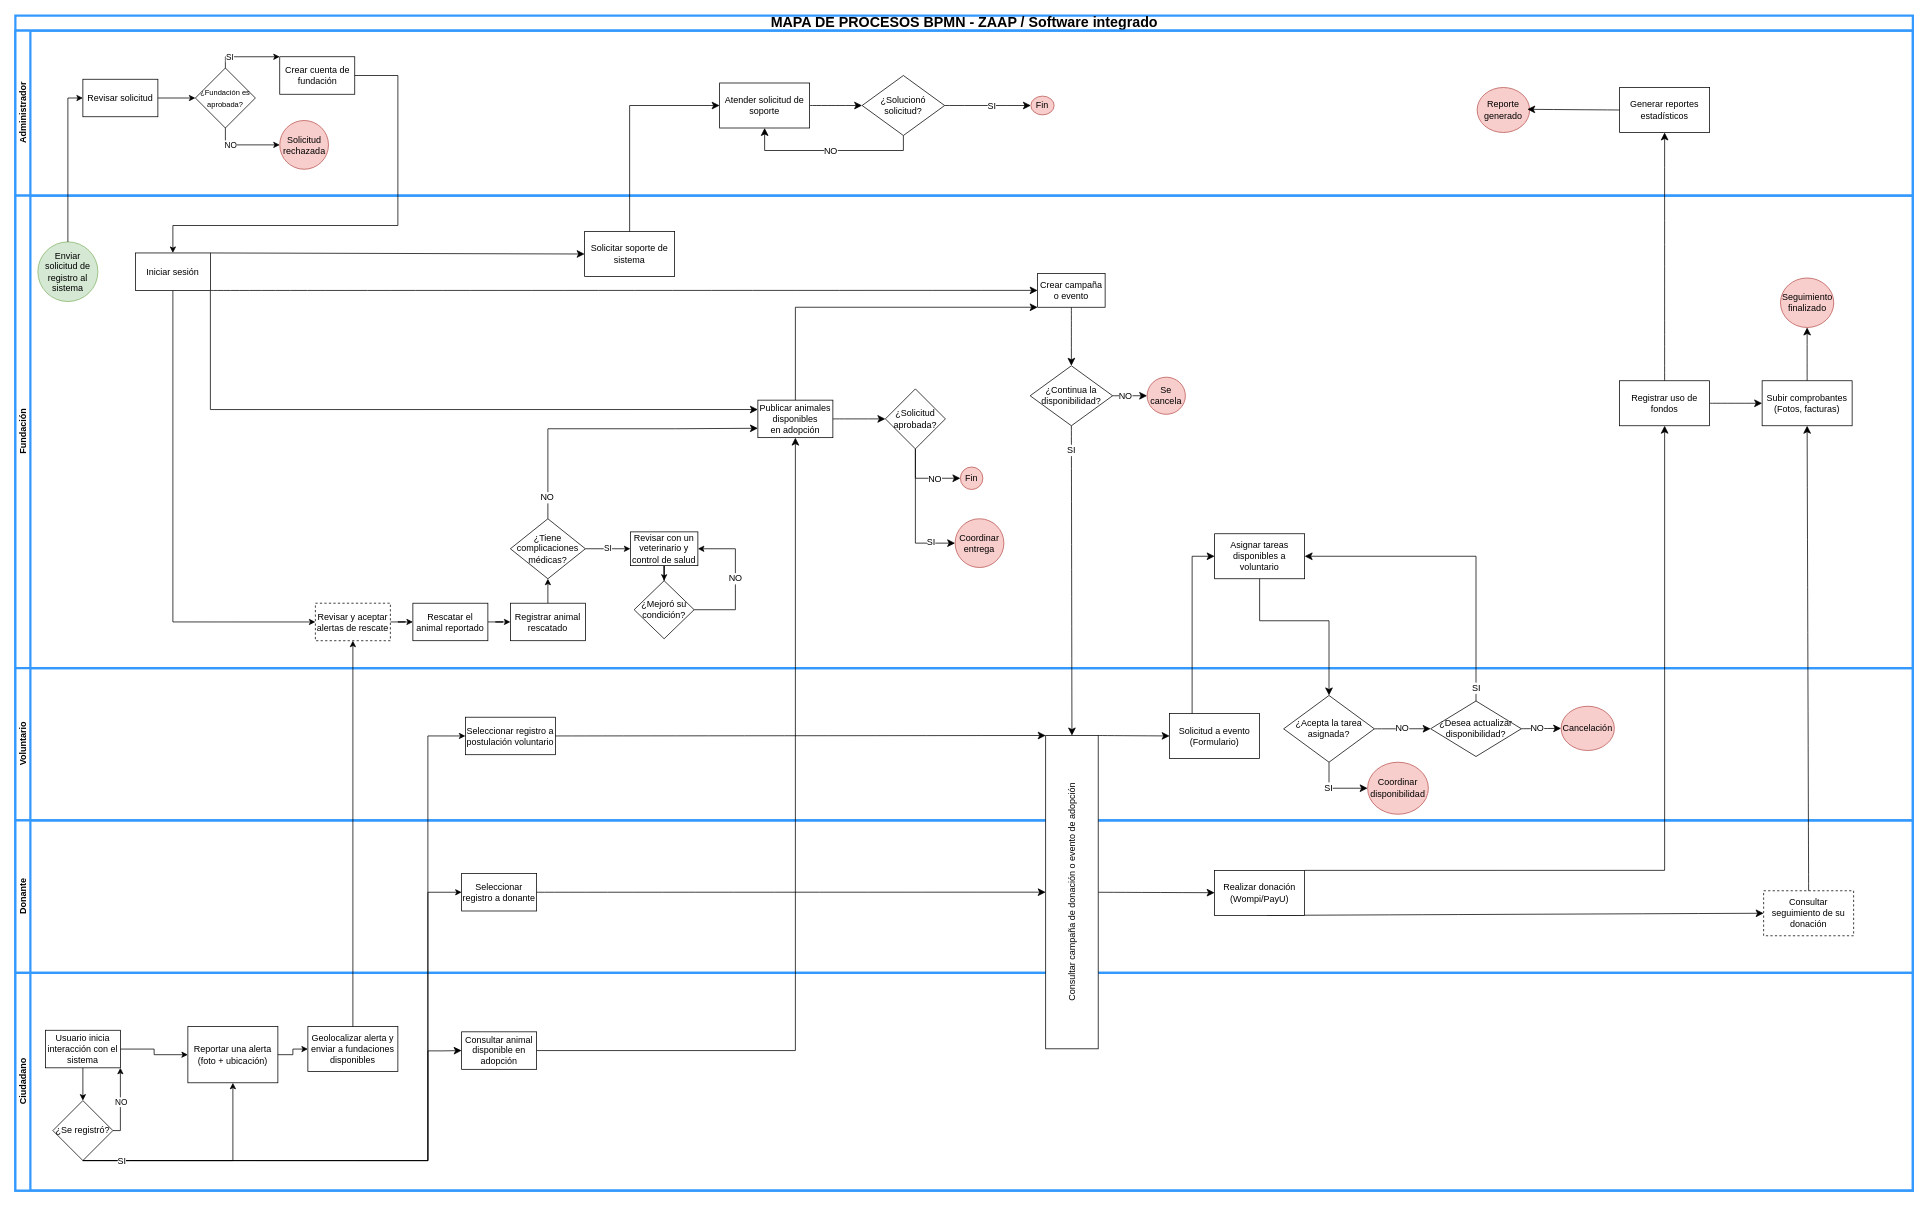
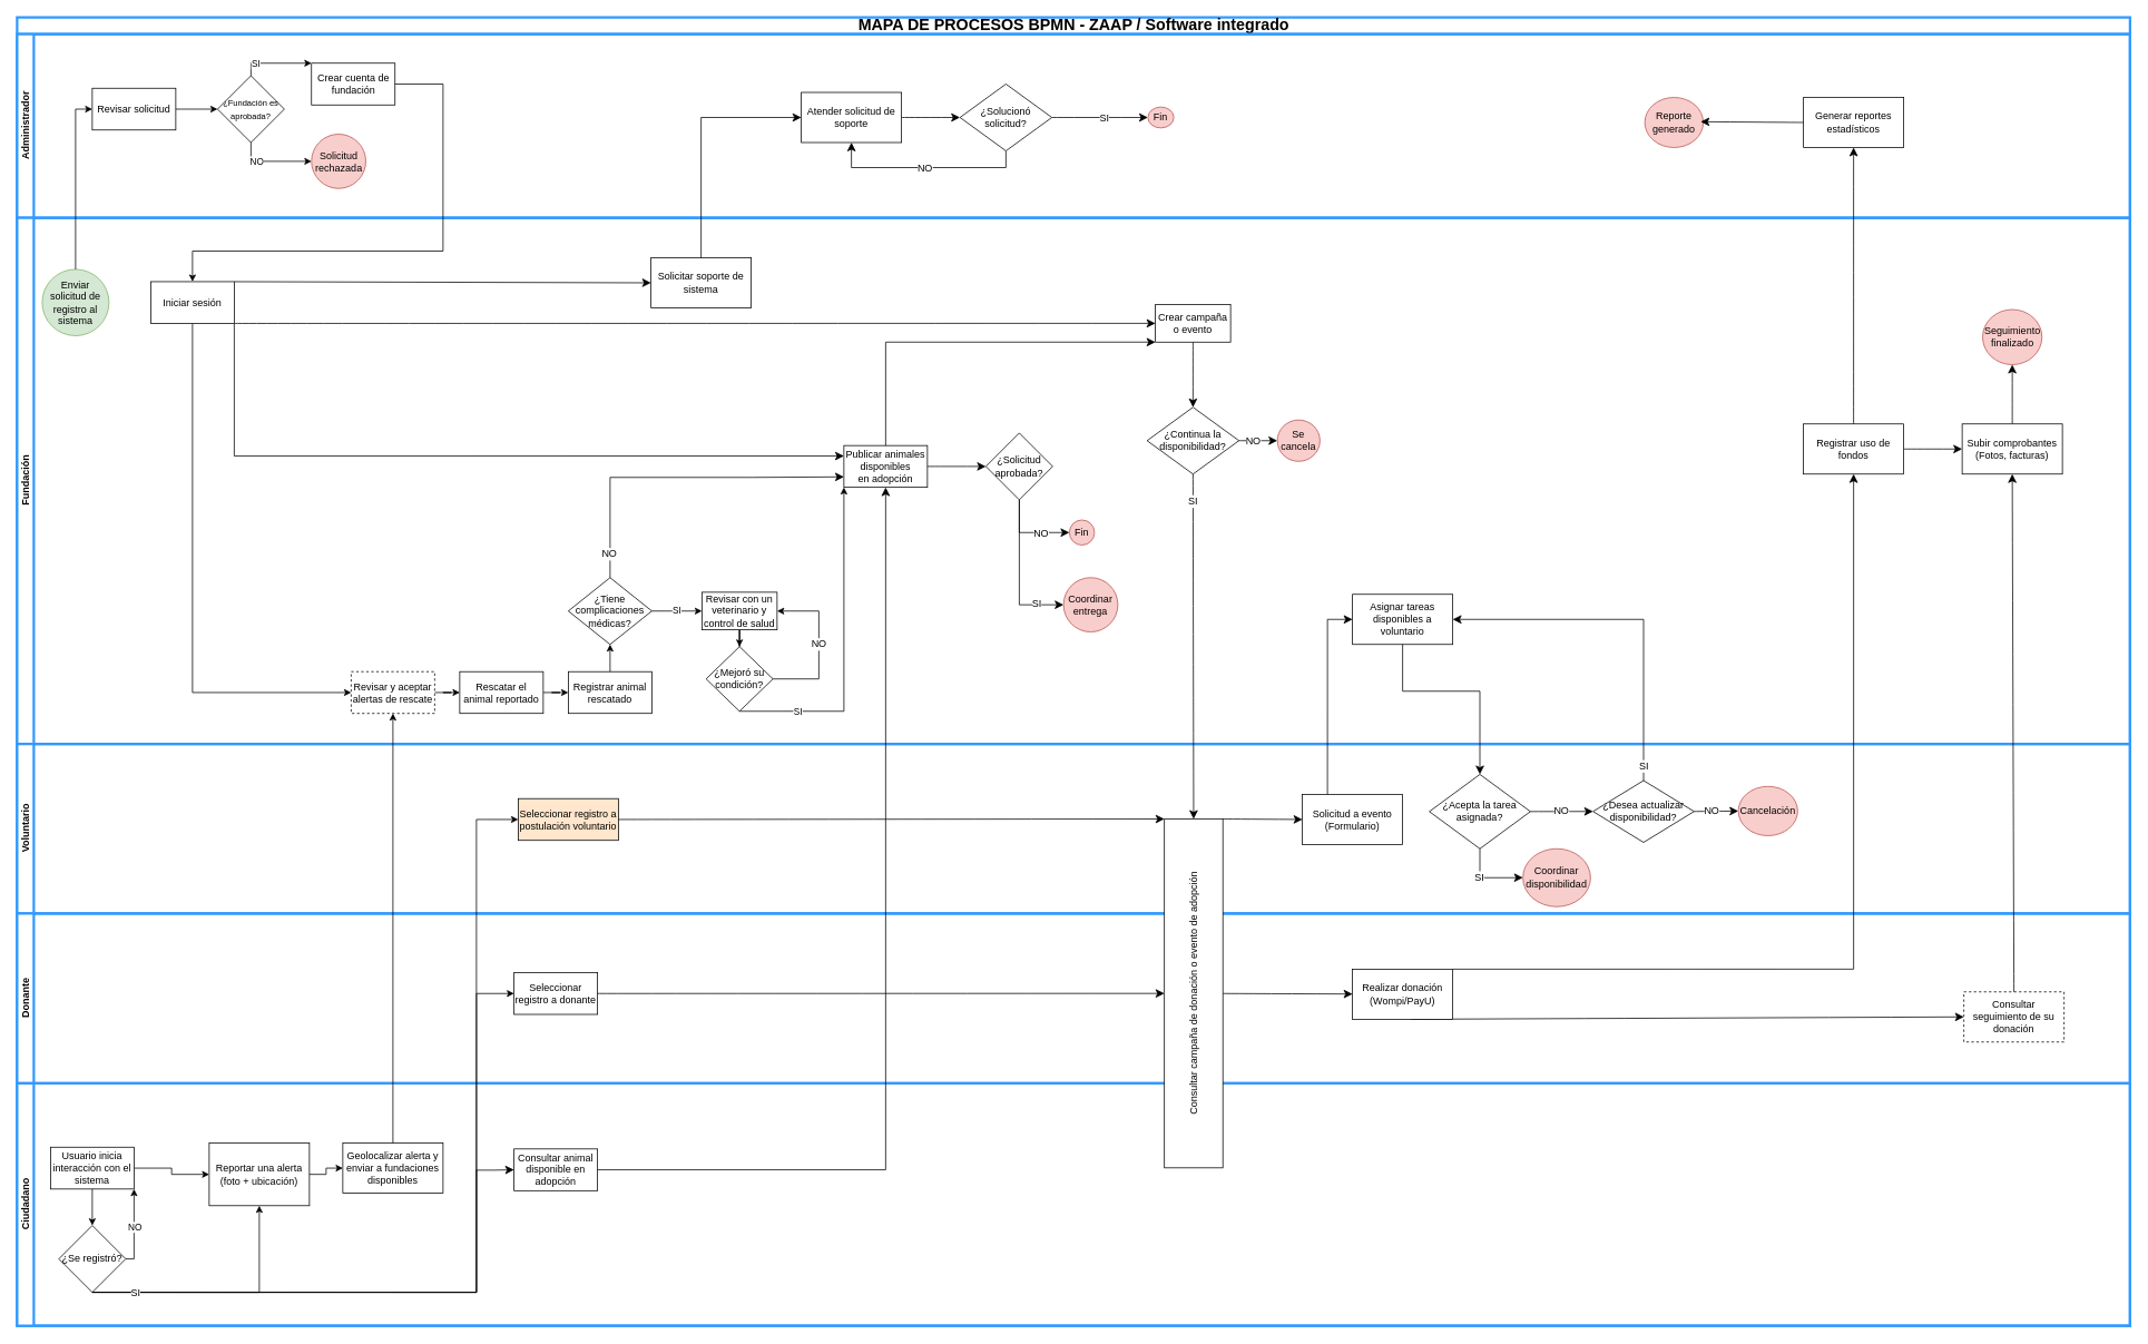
+ <mxCell id="48" style="edgeStyle=orthogonalEdgeStyle;rounded=0;orthogonalLoop=1;jettySize=auto;html=1;exitX=0.5;exitY=1;exitDx=0;exitDy=0;entryX=0;entryY=1;entryDx=0;entryDy=0;" edge="1" parent="25" source="52" target="40"><mxGeometry relative="1" as="geometry"><Array as="points"><mxPoint x="990" y="591" /></Array></mxGeometry></mxCell>
+ <mxCell id="49" value="SI" style="edgeLabel;html=1;align=center;verticalAlign=middle;resizable=0;points=[];" connectable="0" vertex="1" parent="48"><mxGeometry x="-0.648" relative="1" as="geometry"><mxPoint as="offset" /></mxGeometry></mxCell>
- <mxCell id="73" value="Seleccionar registro a postulación voluntario" style="rounded=0;whiteSpace=wrap;html=1;" vertex="1" parent="72"><mxGeometry x="600" y="65.61" width="120" height="50" as="geometry" /></mxCell>
+ <mxCell id="73" value="Seleccionar registro a postulación voluntario" style="rounded=0;whiteSpace=wrap;html=1;fillColor=#ffe6cc;" vertex="1" parent="72"><mxGeometry x="600" y="65.61" width="120" height="50" as="geometry" /></mxCell>
